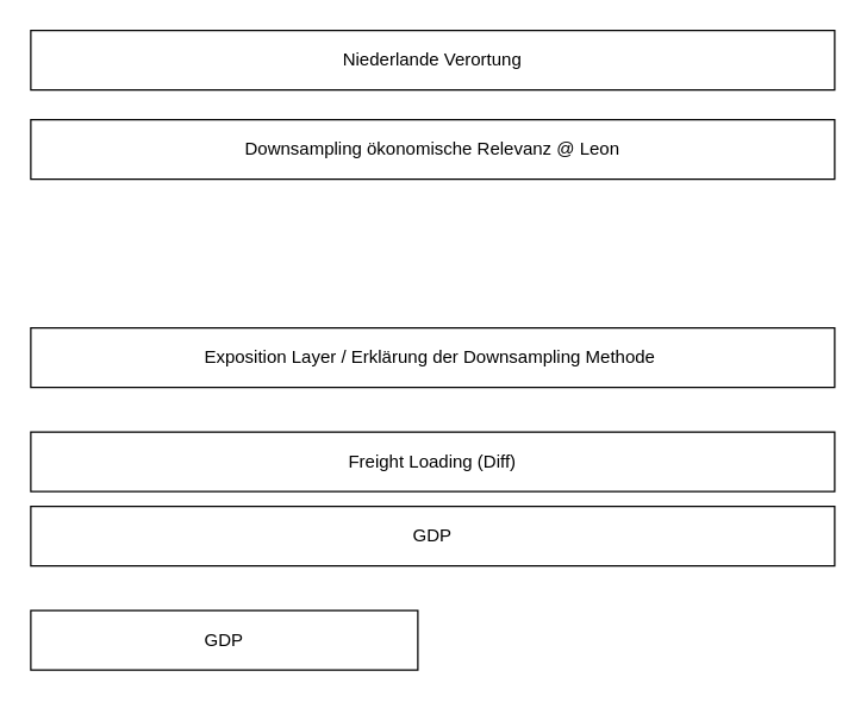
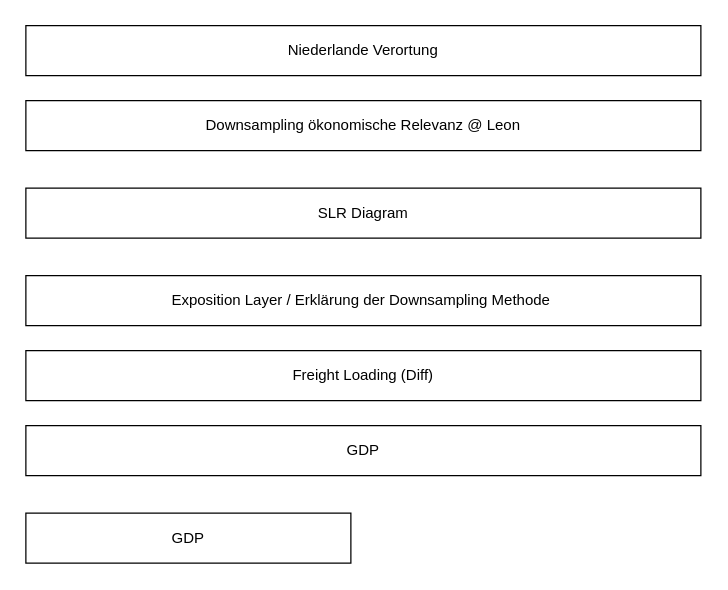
+ <mxCell id="3" value="SLR Diagram" style="rounded=0;whiteSpace=wrap;html=1;" vertex="1" parent="1"><mxGeometry x="20" y="150" width="540" height="40" as="geometry" /></mxCell>
- <mxCell id="6" value="Freight Loading (Diff)" style="rounded=0;whiteSpace=wrap;html=1;" vertex="1" parent="1"><mxGeometry x="20" y="290" width="540" height="40" as="geometry" /></mxCell>
+ <mxCell id="6" value="Freight Loading (Diff)" style="rounded=0;whiteSpace=wrap;html=1;" vertex="1" parent="1"><mxGeometry x="20" y="280" width="540" height="40" as="geometry" /></mxCell>
